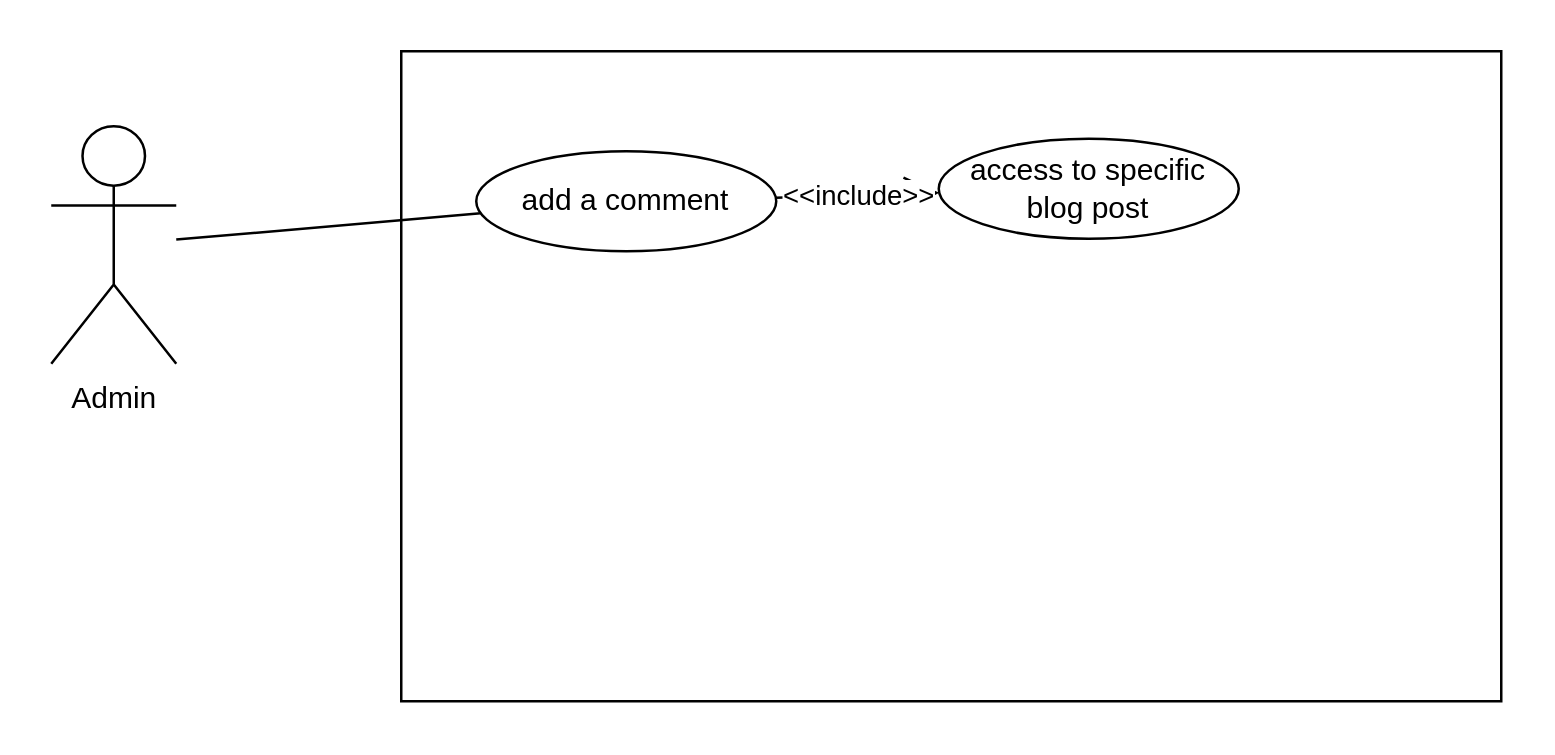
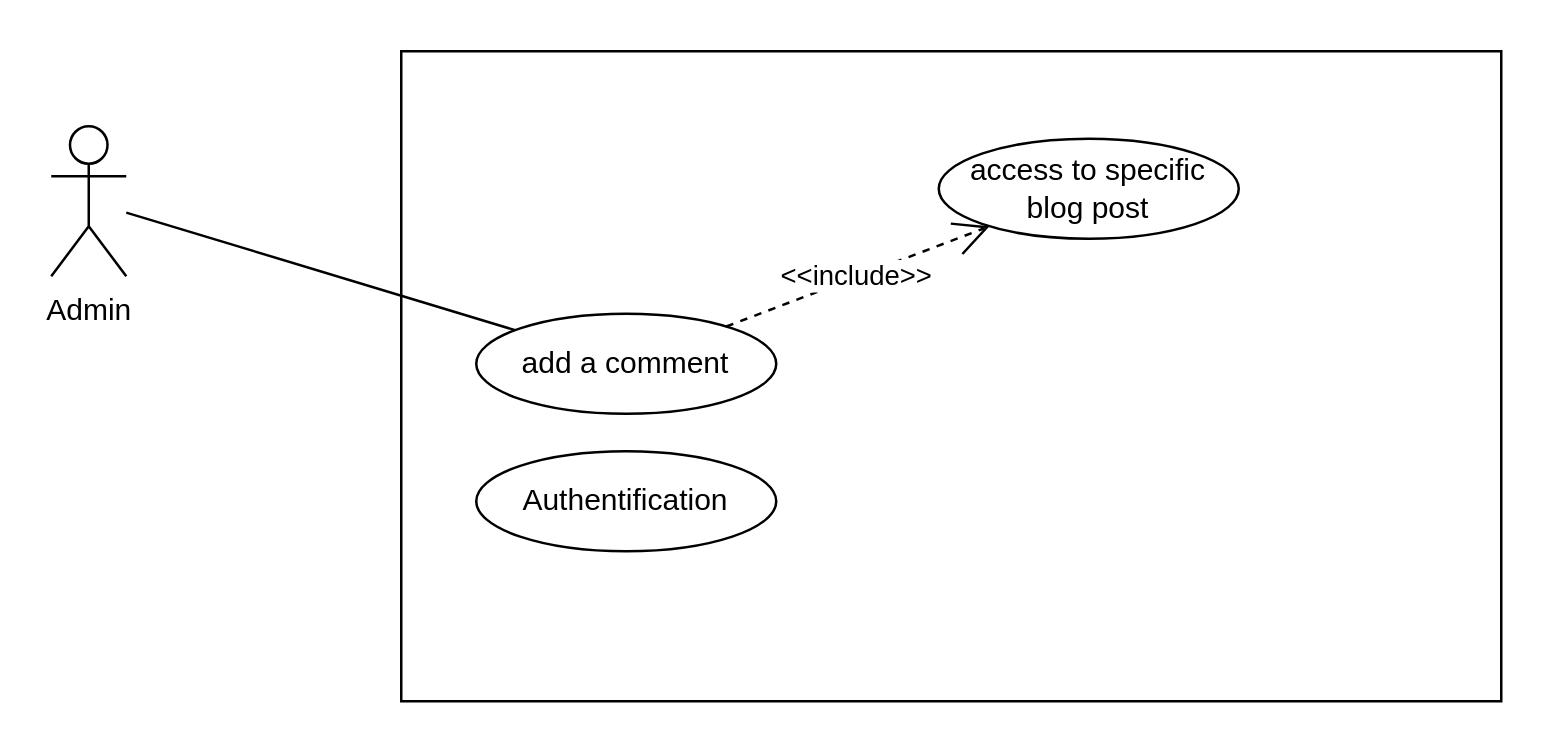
- <mxCell id="4" value="add a comment" style="ellipse;whiteSpace=wrap;html=1;" vertex="1" parent="1"><mxGeometry x="190" y="60" width="120" height="40" as="geometry" /></mxCell>
+ <mxCell id="4" value="add a comment" style="ellipse;whiteSpace=wrap;html=1;" vertex="1" parent="1"><mxGeometry x="190" y="125" width="120" height="40" as="geometry" /></mxCell>
- <mxCell id="3" value="Admin" style="shape=umlActor;verticalLabelPosition=bottom;labelBackgroundColor=#ffffff;verticalAlign=top;html=1;" vertex="1" parent="1"><mxGeometry x="20" y="50" width="50" height="95" as="geometry" /></mxCell>
+ <mxCell id="3" value="Admin" style="shape=umlActor;verticalLabelPosition=bottom;labelBackgroundColor=#ffffff;verticalAlign=top;html=1;" vertex="1" parent="1"><mxGeometry x="20" y="50" width="30" height="60" as="geometry" /></mxCell>
+ <mxCell id="6" value="Authentification" style="ellipse;whiteSpace=wrap;html=1;" vertex="1" parent="1"><mxGeometry x="190" y="180" width="120" height="40" as="geometry" /></mxCell>
